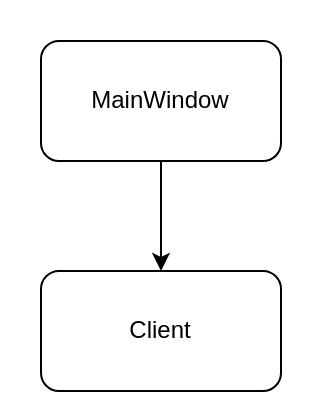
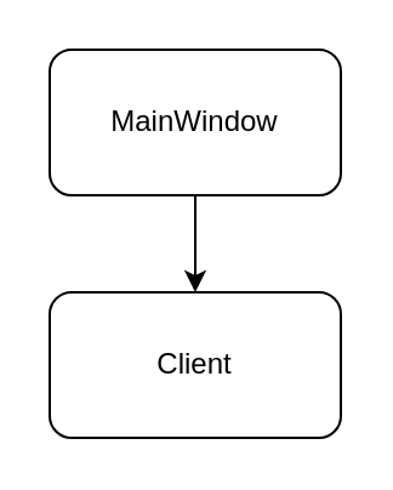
- <mxCell id="4" value="Client" style="rounded=1;whiteSpace=wrap;html=1;" parent="1" vertex="1"><mxGeometry x="20" y="135" width="120" height="60" as="geometry" /></mxCell>
+ <mxCell id="4" value="Client" style="rounded=1;whiteSpace=wrap;html=1;" parent="1" vertex="1"><mxGeometry x="20" y="120" width="120" height="60" as="geometry" /></mxCell>
